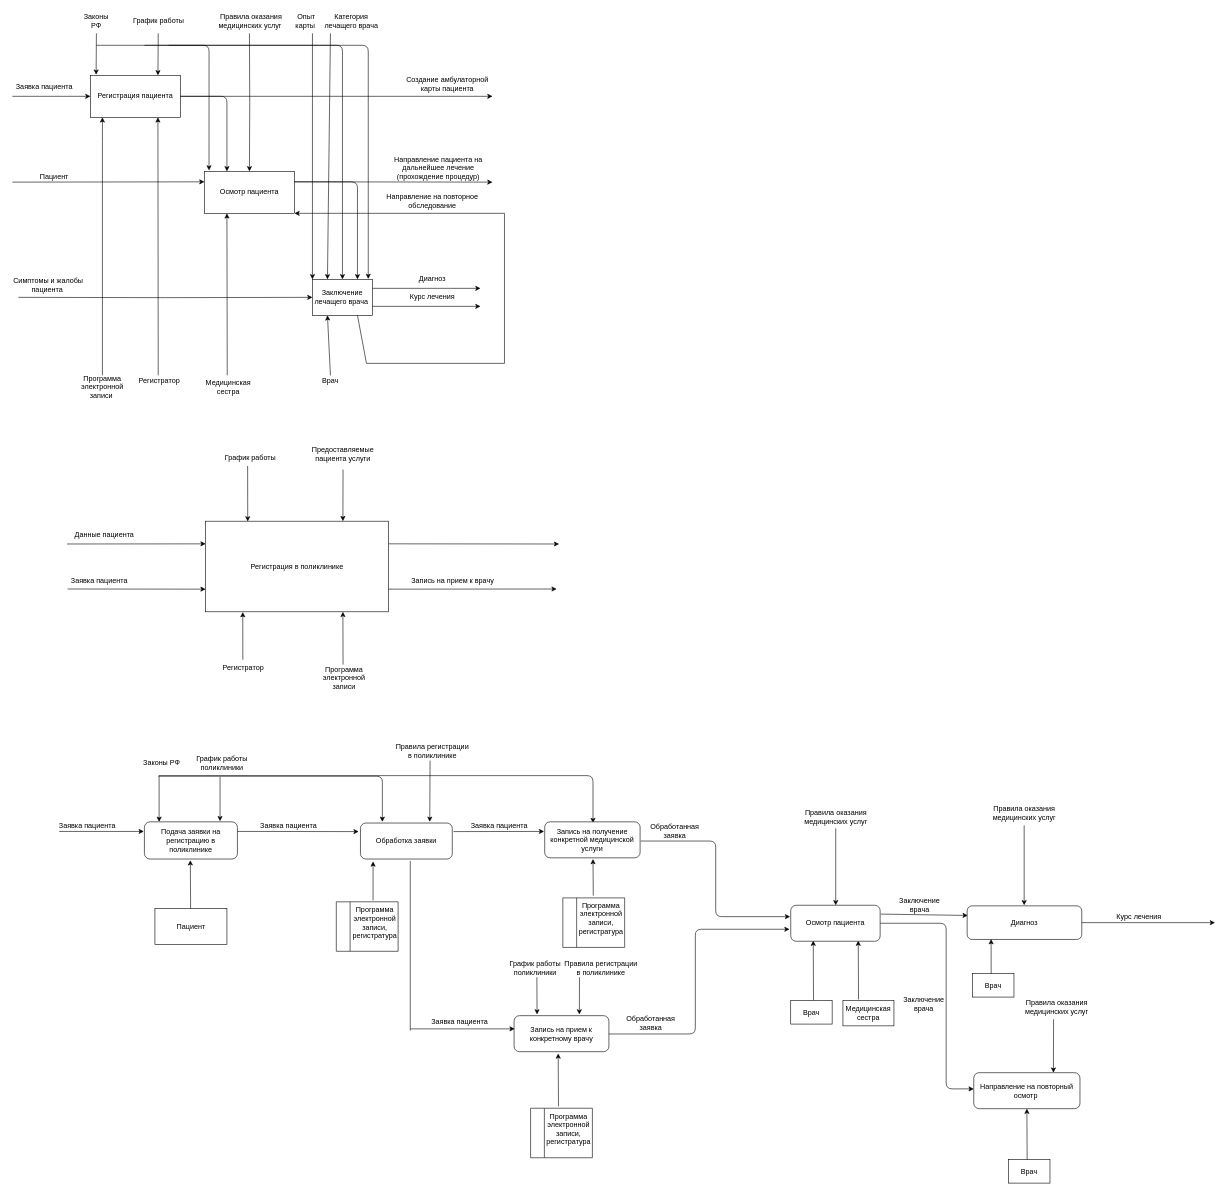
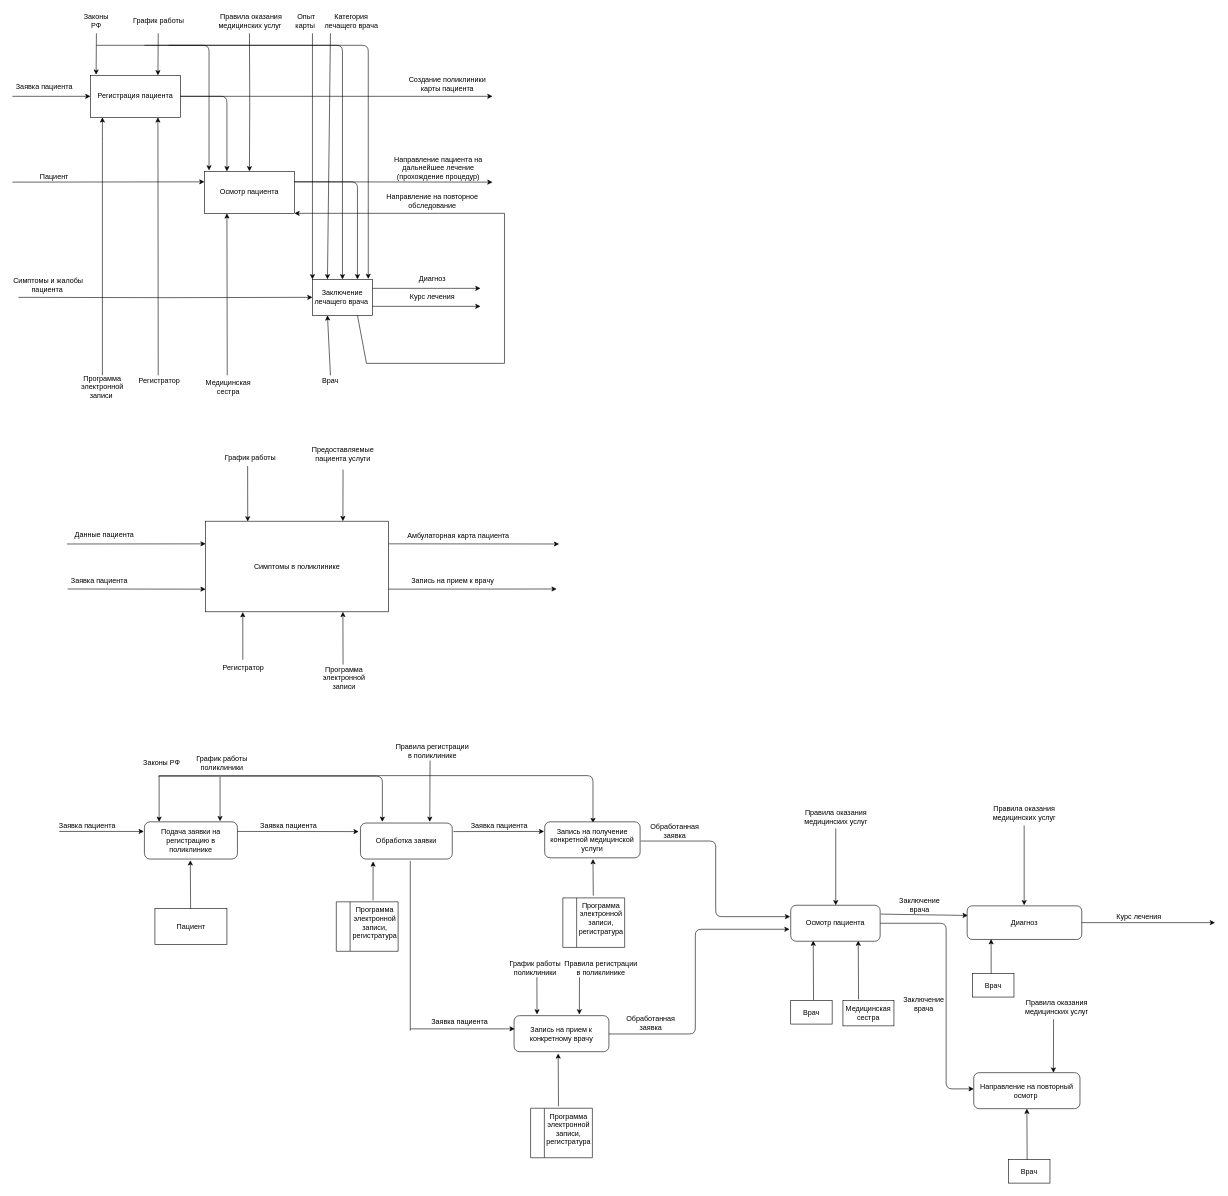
- <mxCell id="19" value="Создание амбулаторной карты пациента" style="text;html=1;strokeColor=none;fillColor=none;align=center;verticalAlign=middle;whiteSpace=wrap;rounded=0;" vertex="1" parent="1"><mxGeometry x="675" y="125" width="140" height="30" as="geometry" /></mxCell>
+ <mxCell id="19" value="Создание поликлиники карты пациента" style="text;html=1;strokeColor=none;fillColor=none;align=center;verticalAlign=middle;whiteSpace=wrap;rounded=0;" vertex="1" parent="1"><mxGeometry x="675" y="125" width="140" height="30" as="geometry" /></mxCell>
+ <mxCell id="63" value="Амбулаторная карта пациента&amp;nbsp;" style="text;html=1;strokeColor=none;fillColor=none;align=center;verticalAlign=middle;whiteSpace=wrap;rounded=0;" vertex="1" parent="1"><mxGeometry x="659" y="883" width="212" height="20" as="geometry" /></mxCell>
- <mxCell id="49" value="Регистрация в поликлинике" style="rounded=0;whiteSpace=wrap;html=1;" vertex="1" parent="1"><mxGeometry x="342" y="868" width="305" height="151" as="geometry" /></mxCell>
+ <mxCell id="49" value="Симптомы в поликлинике" style="rounded=0;whiteSpace=wrap;html=1;" vertex="1" parent="1"><mxGeometry x="342" y="868" width="305" height="151" as="geometry" /></mxCell>
